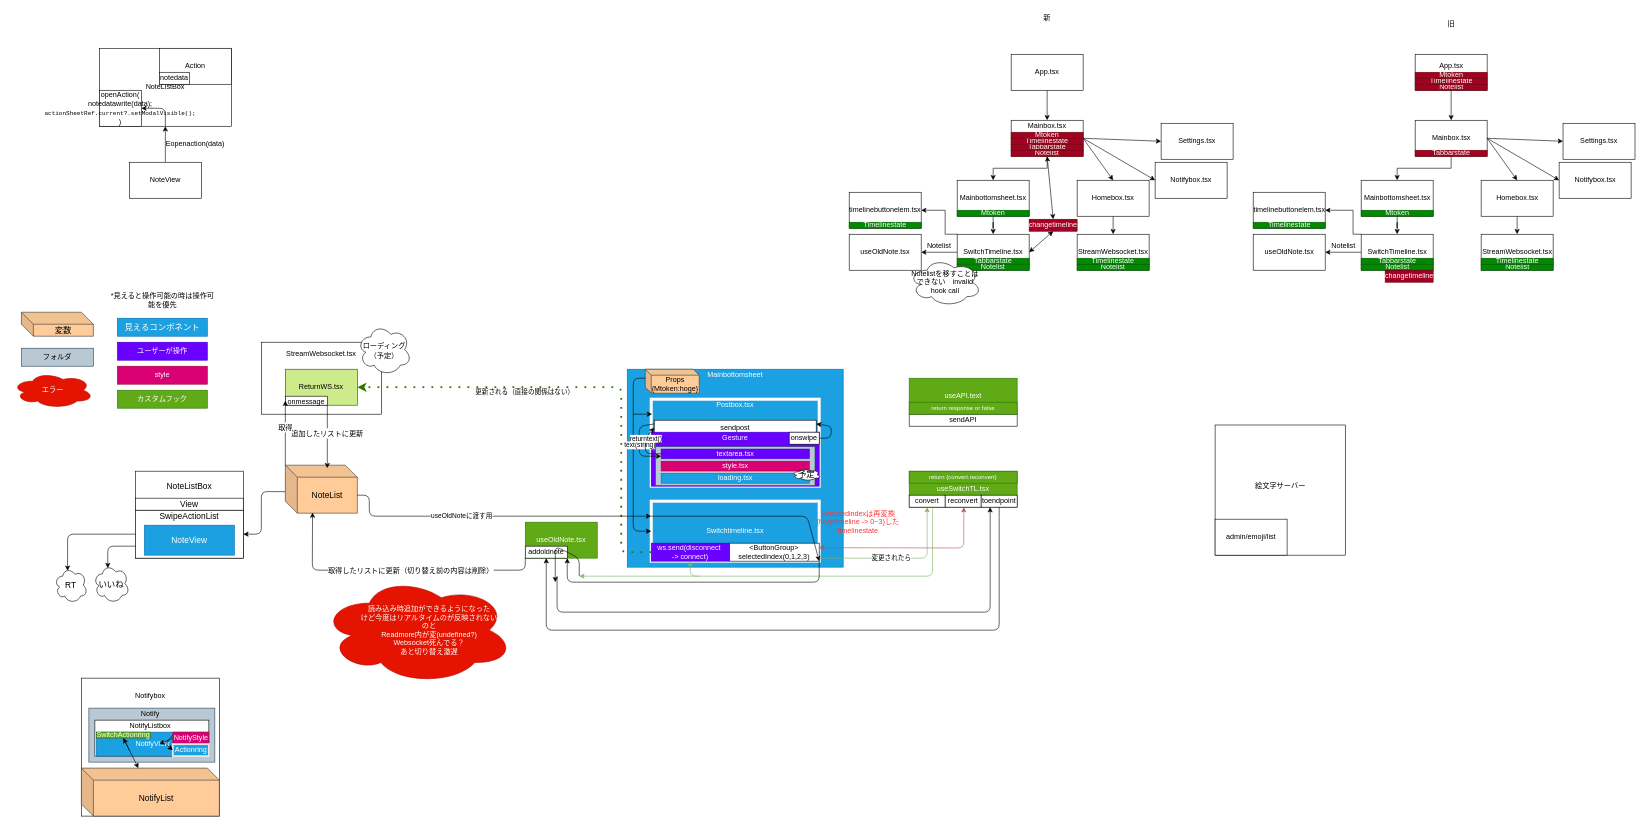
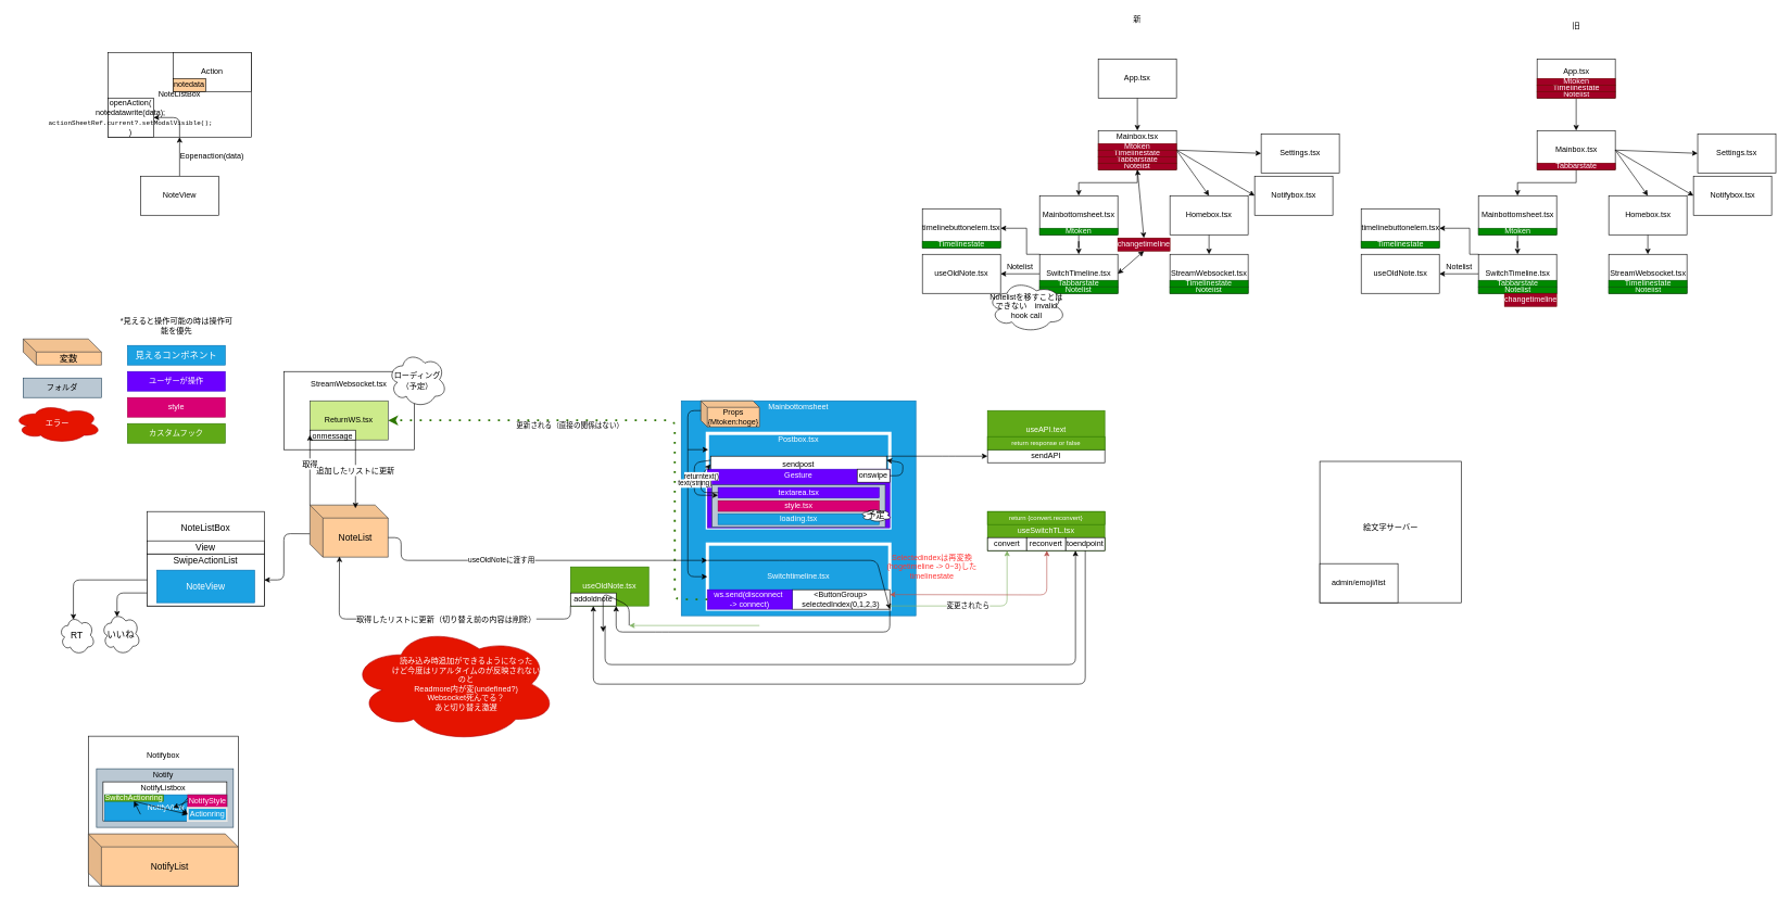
- <mxCell id="187" value="notedata" style="rounded=0;whiteSpace=wrap;html=1;" vertex="1" parent="1"><mxGeometry x="265" y="120" width="50" height="20" as="geometry" /></mxCell>
+ <mxCell id="187" value="notedata" style="rounded=0;whiteSpace=wrap;html=1;fillColor=#ffcc99;" vertex="1" parent="1"><mxGeometry x="265" y="120" width="50" height="20" as="geometry" /></mxCell>
+ <mxCell id="84" value="" style="endArrow=classic;html=1;exitX=1;exitY=0;exitDx=0;exitDy=0;entryX=0;entryY=0.5;entryDx=0;entryDy=0;" parent="1" source="16" target="82" edge="1"><mxGeometry width="50" height="50" relative="1" as="geometry"><mxPoint x="1395" y="800" as="sourcePoint" /><mxPoint x="1515" y="720" as="targetPoint" /><Array as="points"><mxPoint x="1455" y="700" /></Array></mxGeometry></mxCell>
- <mxCell id="23" value="" style="endArrow=classic;html=1;exitX=0.65;exitY=0.951;exitDx=0;exitDy=0;exitPerimeter=0;entryX=0.5;entryY=1;entryDx=0;entryDy=0;fillColor=#d5e8d4;strokeColor=#82b366;gradientColor=#97d077;" parent="1" source="6" target="14" edge="1"><mxGeometry width="50" height="50" relative="1" as="geometry"><mxPoint x="1075" y="820" as="sourcePoint" /><mxPoint x="1125" y="770" as="targetPoint" /><Array as="points"><mxPoint x="1554" y="960" /><mxPoint x="1150" y="960" /></Array></mxGeometry></mxCell>
- <mxCell id="110" value="" style="endArrow=classic;html=1;exitX=0.5;exitY=1;exitDx=0;exitDy=0;" parent="1" source="103" target="96" edge="1"><mxGeometry width="50" height="50" relative="1" as="geometry"><mxPoint x="235" y="1260" as="sourcePoint" /><mxPoint x="285" y="1210" as="targetPoint" /></mxGeometry></mxCell>
+ <mxCell id="110" value="" style="endArrow=classic;html=1;entryX=0;entryY=0.5;entryDx=0;entryDy=0;exitX=0.5;exitY=1;exitDx=0;exitDy=0;" parent="1" source="103" target="106" edge="1"><mxGeometry width="50" height="50" relative="1" as="geometry"><mxPoint x="235" y="1260" as="sourcePoint" /><mxPoint x="285" y="1210" as="targetPoint" /></mxGeometry></mxCell>
